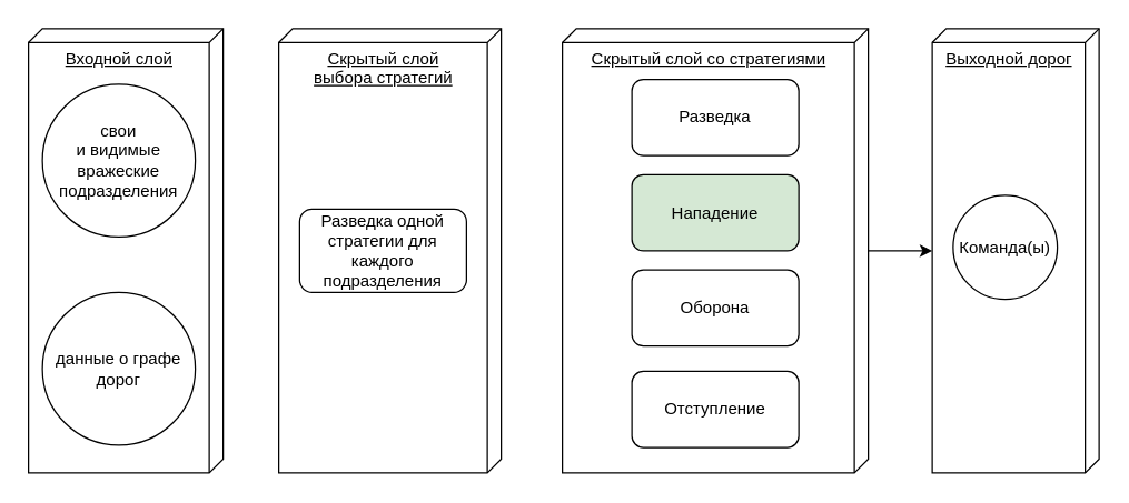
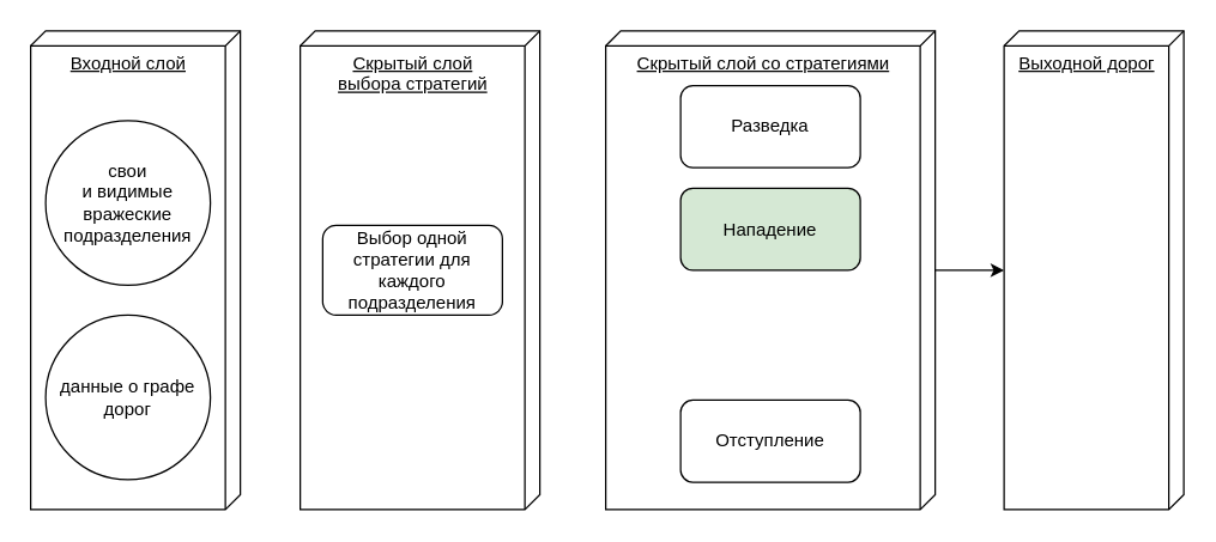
- <mxCell id="16" value="&lt;div&gt;свои&lt;br&gt;&lt;/div&gt;&lt;div&gt;и видимые вражеские подразделения&lt;/div&gt;" style="ellipse;whiteSpace=wrap;html=1;aspect=fixed;" parent="1" vertex="1"><mxGeometry x="30" y="60" width="110" height="110" as="geometry" /></mxCell>
+ <mxCell id="16" value="&lt;div&gt;свои&lt;br&gt;&lt;/div&gt;&lt;div&gt;и видимые вражеские подразделения&lt;/div&gt;" style="ellipse;whiteSpace=wrap;html=1;aspect=fixed;" parent="1" vertex="1"><mxGeometry x="30" y="80" width="110" height="110" as="geometry" /></mxCell>
- <mxCell id="6" value="Команда(ы)" style="ellipse;whiteSpace=wrap;html=1;aspect=fixed;" parent="4" vertex="1"><mxGeometry x="15" y="120" width="75" height="75" as="geometry" /></mxCell>
- <mxCell id="3" value="Разведка одной стратегии для каждого подразделения" style="rounded=1;whiteSpace=wrap;html=1;" parent="1" vertex="1"><mxGeometry x="215" y="150" width="120" height="60" as="geometry" /></mxCell>
+ <mxCell id="3" value="Выбор одной стратегии для каждого подразделения" style="rounded=1;whiteSpace=wrap;html=1;" parent="1" vertex="1"><mxGeometry x="215" y="150" width="120" height="60" as="geometry" /></mxCell>
- <mxCell id="13" value="Оборона" style="rounded=1;whiteSpace=wrap;html=1;" parent="9" vertex="1"><mxGeometry x="50" y="173.714" width="120" height="54.857" as="geometry" /></mxCell>
